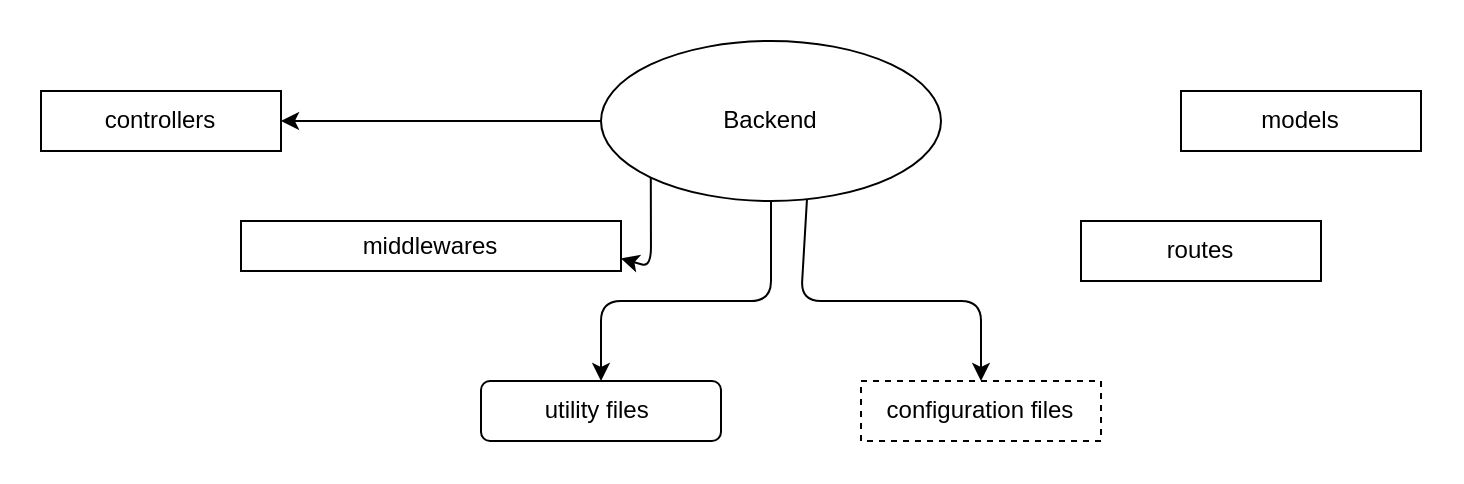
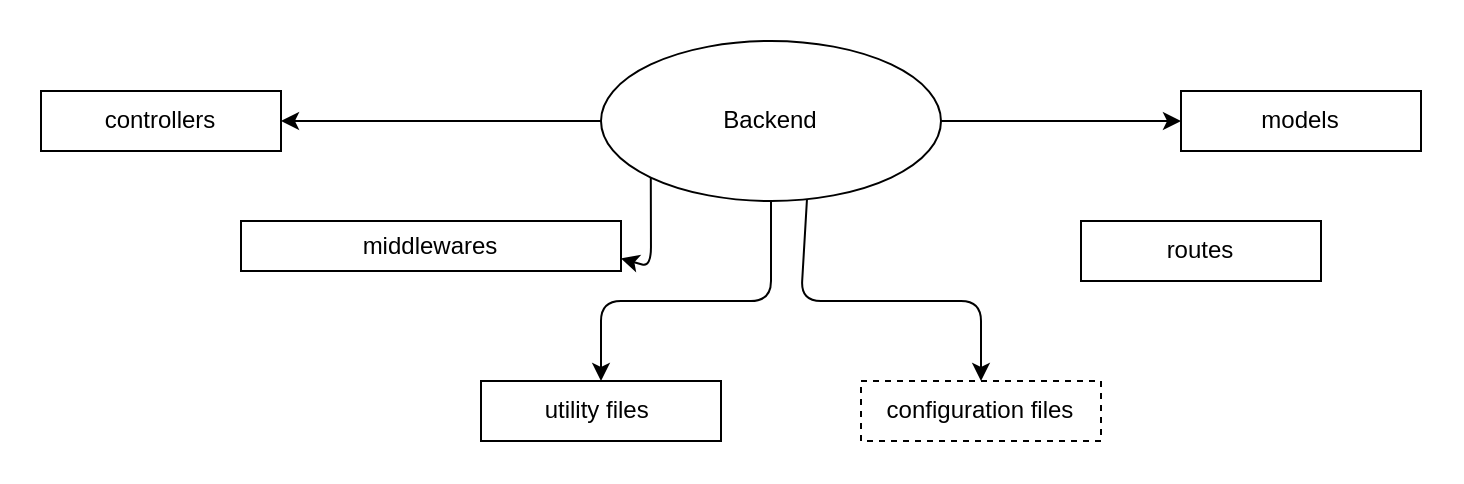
+ <mxCell id="12" style="edgeStyle=none;html=1;exitX=1;exitY=0.5;exitDx=0;exitDy=0;entryX=0;entryY=0.5;entryDx=0;entryDy=0;" edge="1" parent="1" source="13" target="3"><mxGeometry relative="1" as="geometry" /></mxCell>
- <mxCell id="7" value="utility files&amp;nbsp;" style="whiteSpace=wrap;html=1;rounded=1;" vertex="1" parent="1"><mxGeometry x="240" y="190" width="120" height="30" as="geometry" /></mxCell>
+ <mxCell id="7" value="utility files&amp;nbsp;" style="whiteSpace=wrap;html=1;" vertex="1" parent="1"><mxGeometry x="240" y="190" width="120" height="30" as="geometry" /></mxCell>
